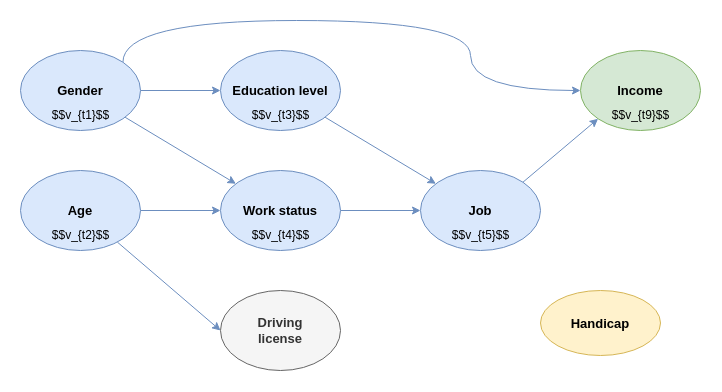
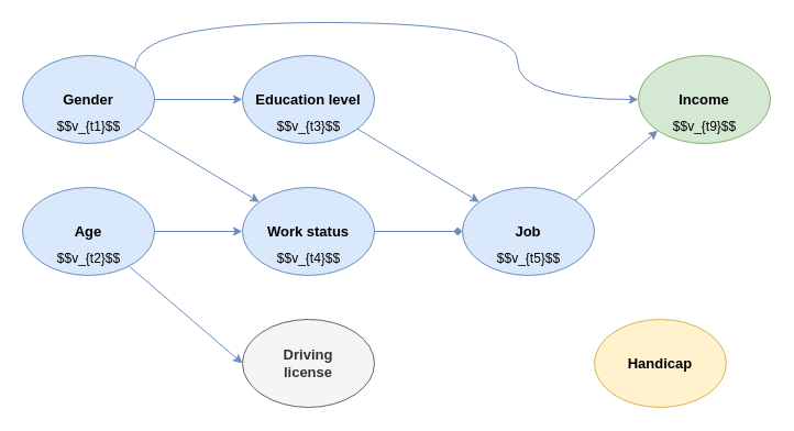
- <mxCell id="10" style="rounded=0;orthogonalLoop=1;jettySize=auto;html=1;exitX=1;exitY=0.5;exitDx=0;exitDy=0;fillColor=#dae8fc;strokeColor=#6c8ebf;fontStyle=1;fontSize=13;fontColor=#000000;" edge="1" parent="1" source="11" target="6"><mxGeometry relative="1" as="geometry" /></mxCell>
+ <mxCell id="10" style="rounded=0;orthogonalLoop=1;jettySize=auto;html=1;exitX=1;exitY=0.5;exitDx=0;exitDy=0;fillColor=#dae8fc;strokeColor=#6c8ebf;fontStyle=1;fontSize=13;fontColor=#000000;endArrow=diamond;" edge="1" parent="1" source="11" target="6"><mxGeometry relative="1" as="geometry" /></mxCell>
- <mxCell id="17" value="Handicap" style="ellipse;whiteSpace=wrap;html=1;fillColor=#fff2cc;strokeColor=#d6b656;fontStyle=1;fontSize=13;fontColor=#000000;" vertex="1" parent="1"><mxGeometry x="540" y="290" width="120" height="65" as="geometry" /></mxCell>
+ <mxCell id="17" value="Handicap" style="ellipse;whiteSpace=wrap;html=1;fillColor=#fff2cc;strokeColor=#d6b656;fontStyle=1;fontSize=13;fontColor=#000000;" vertex="1" parent="1"><mxGeometry x="540" y="290" width="120" height="80" as="geometry" /></mxCell>
